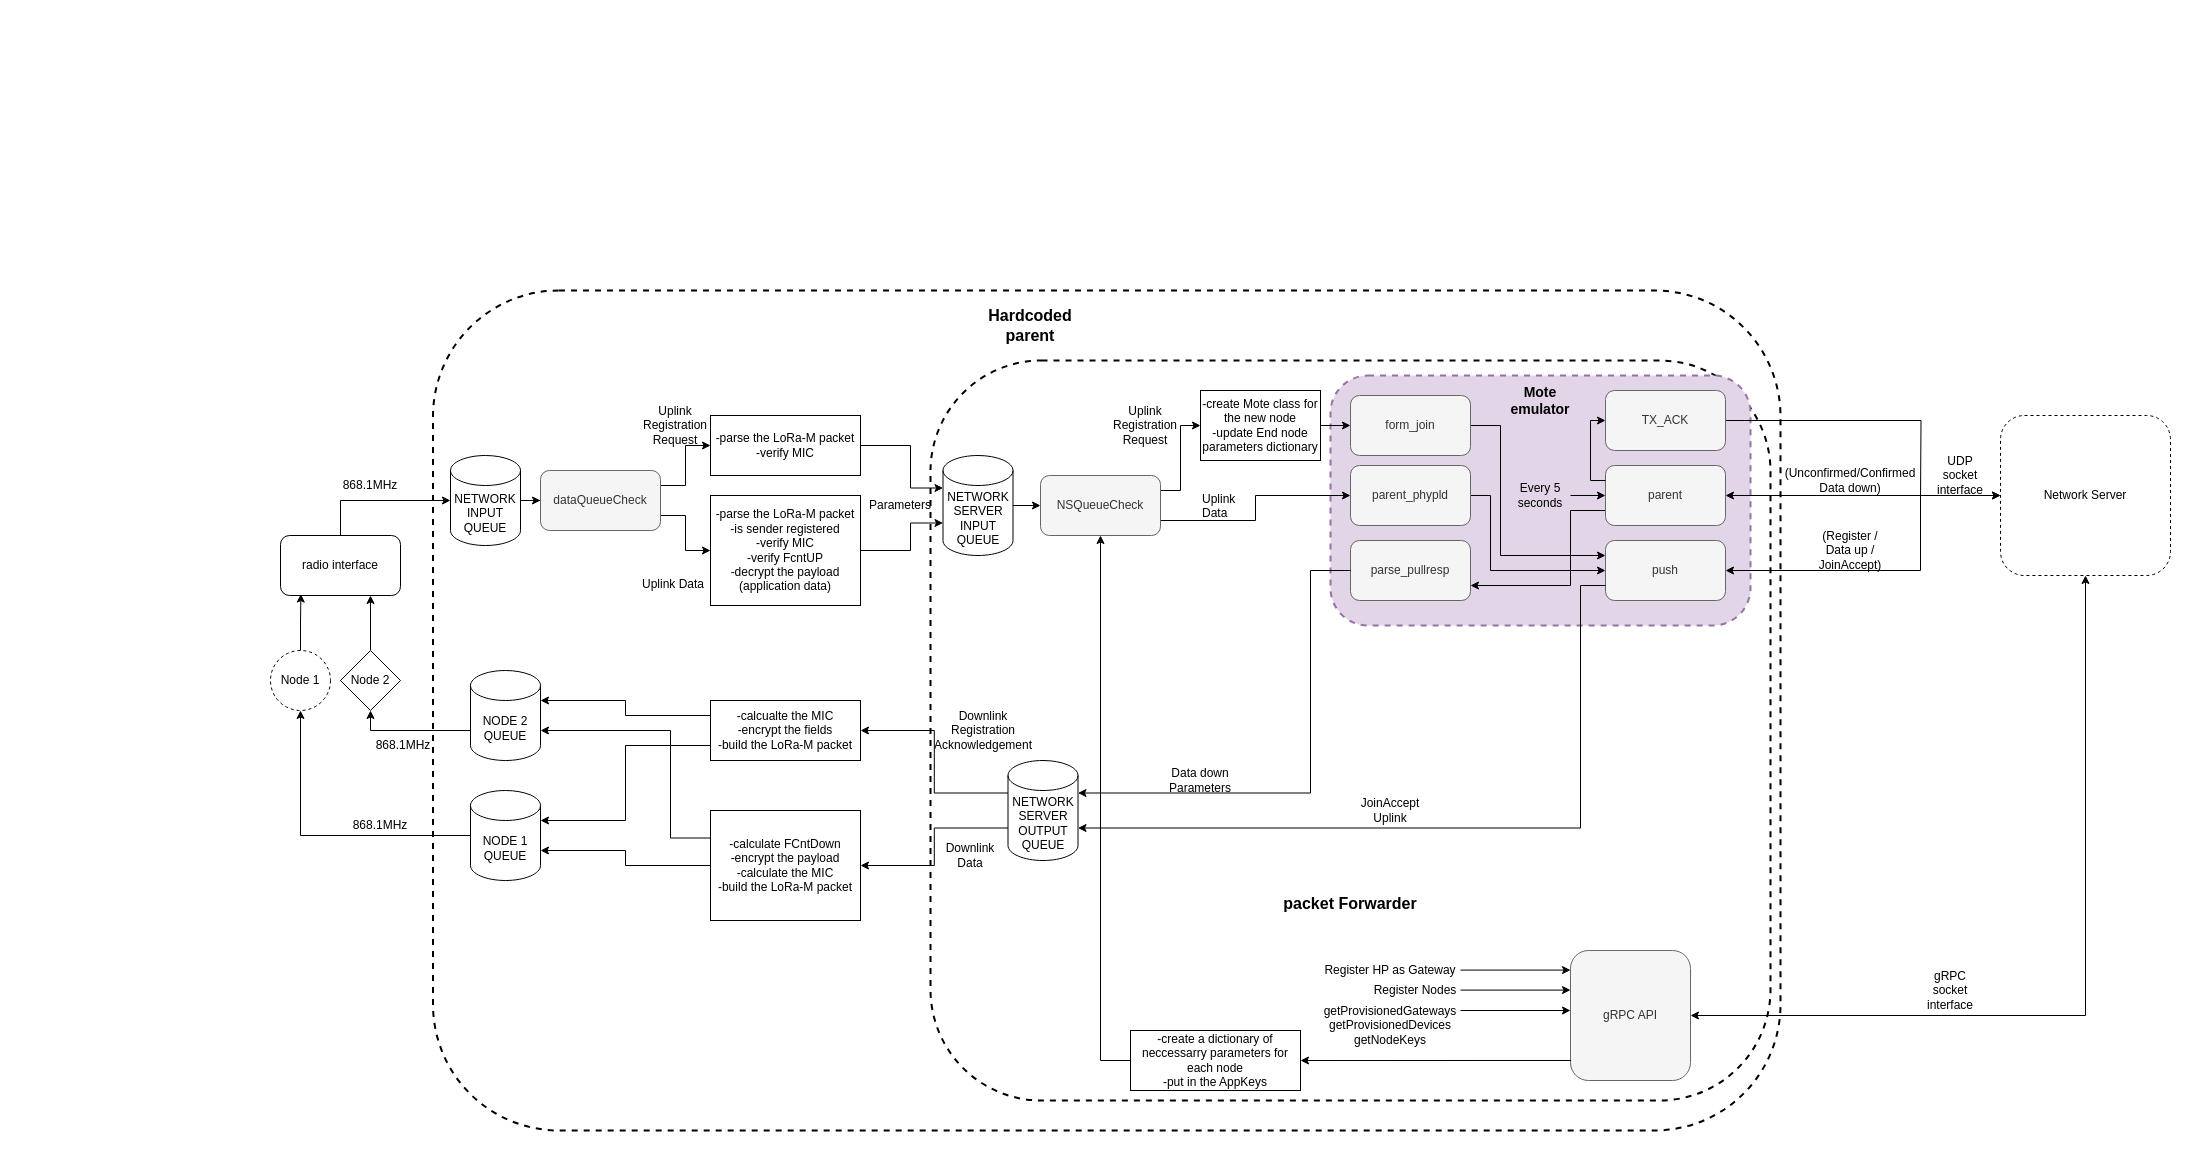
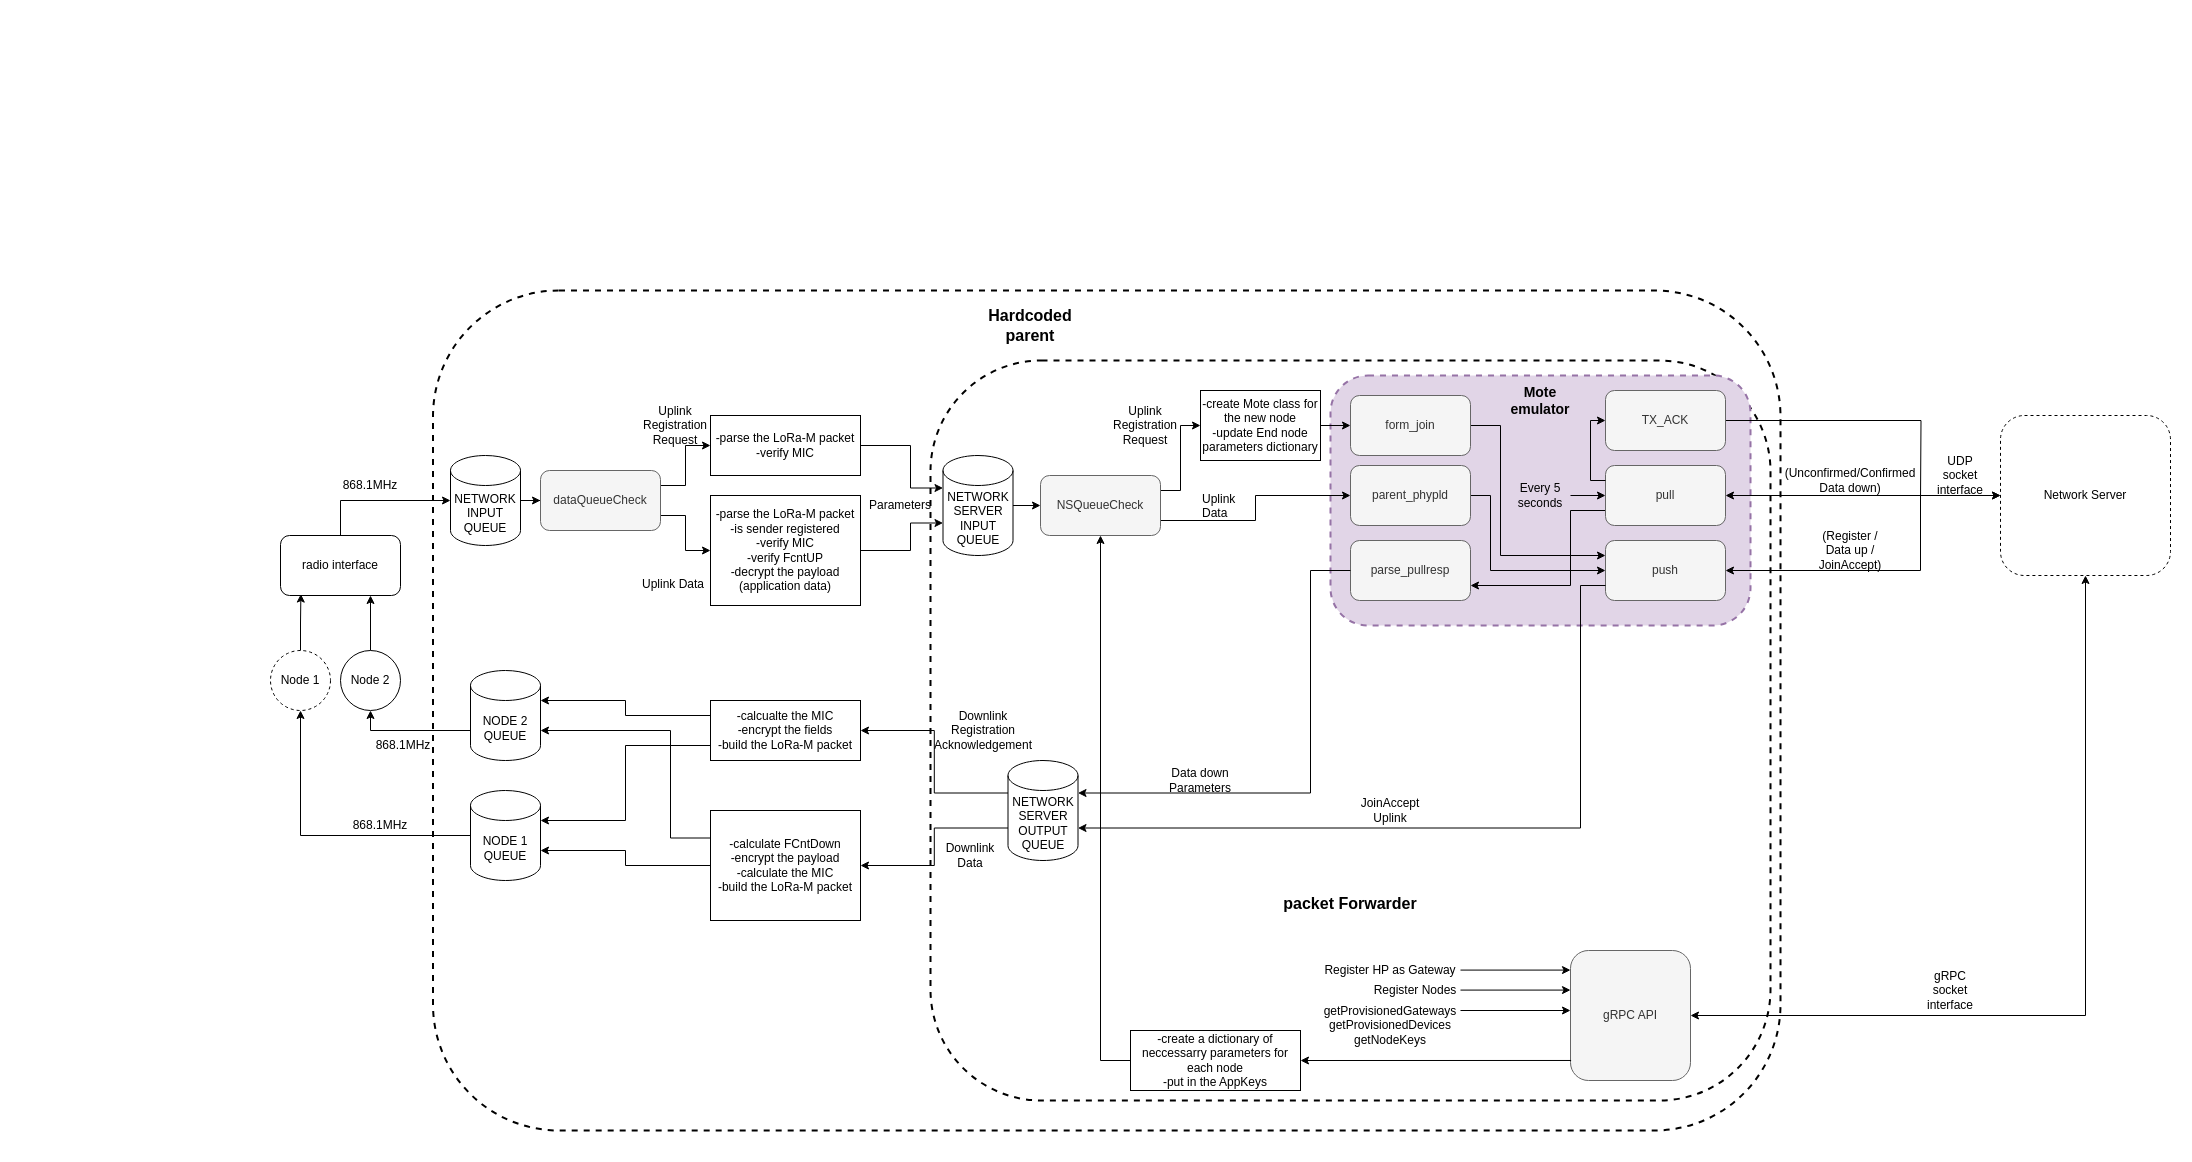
- <mxCell id="30" value="parent" style="rounded=1;whiteSpace=wrap;html=1;fillColor=#f5f5f5;fontColor=#333333;strokeColor=#666666;" parent="1" vertex="1"><mxGeometry x="1605" y="465" width="120" height="60" as="geometry" /></mxCell>
+ <mxCell id="30" value="pull" style="rounded=1;whiteSpace=wrap;html=1;fillColor=#f5f5f5;fontColor=#333333;strokeColor=#666666;" parent="1" vertex="1"><mxGeometry x="1605" y="465" width="120" height="60" as="geometry" /></mxCell>
- <mxCell id="6" value="Node 2" style="rhombus;whiteSpace=wrap;html=1;aspect=fixed;" parent="1" vertex="1"><mxGeometry x="340" y="650" width="60" height="60" as="geometry" /></mxCell>
+ <mxCell id="6" value="Node 2" style="ellipse;whiteSpace=wrap;html=1;aspect=fixed;" parent="1" vertex="1"><mxGeometry x="340" y="650" width="60" height="60" as="geometry" /></mxCell>
